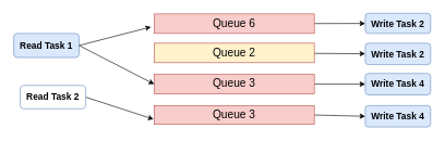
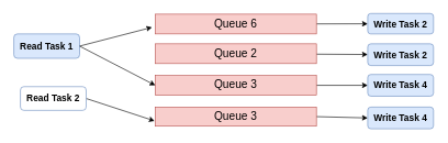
- <mxCell id="9" value="Queue 2" style="rounded=0;whiteSpace=wrap;html=1;fontSize=17;fillColor=#fff2cc;strokeColor=#b85450;" parent="1" vertex="1"><mxGeometry x="235" y="66" width="245" height="30" as="geometry" /></mxCell>
+ <mxCell id="9" value="Queue 2" style="rounded=0;whiteSpace=wrap;html=1;fontSize=17;fillColor=#f8cecc;strokeColor=#b85450;" parent="1" vertex="1"><mxGeometry x="235" y="66" width="245" height="30" as="geometry" /></mxCell>
